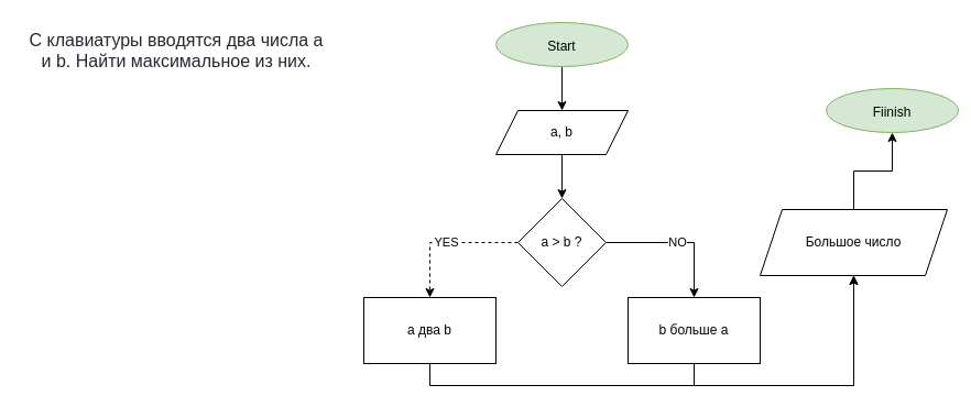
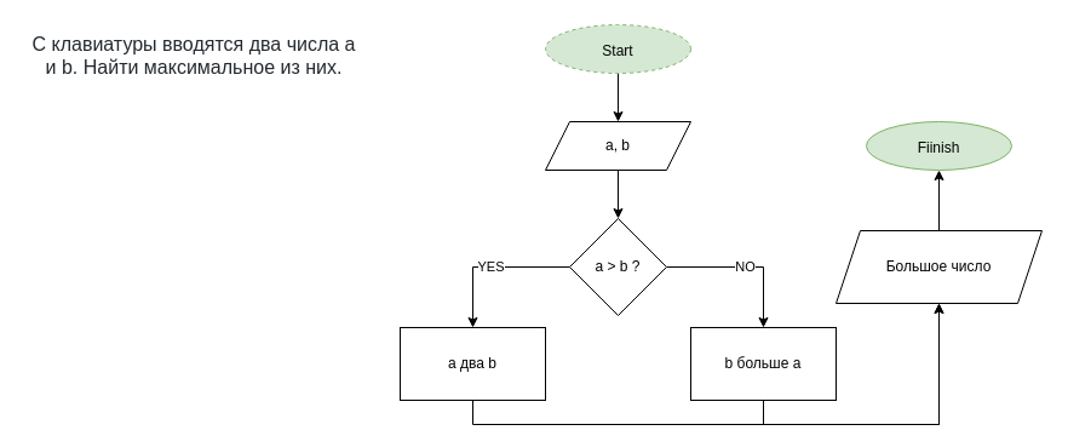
- <mxCell id="4" value="&lt;font style=&quot;font-size: 12px;&quot;&gt;Start&lt;/font&gt;" style="ellipse;whiteSpace=wrap;html=1;fontSize=16;fillColor=#d5e8d4;strokeColor=#82b366;" vertex="1" parent="1"><mxGeometry x="450" width="120" height="40" as="geometry" y="20" /></mxCell>
+ <mxCell id="4" value="&lt;font style=&quot;font-size: 12px;&quot;&gt;Start&lt;/font&gt;" style="ellipse;whiteSpace=wrap;html=1;fontSize=16;fillColor=#d5e8d4;strokeColor=#82b366;dashed=1;" vertex="1" parent="1"><mxGeometry x="450" width="120" height="40" as="geometry" y="20" /></mxCell>
- <mxCell id="16" value="&lt;font style=&quot;font-size: 12px;&quot;&gt;Fiinish&lt;/font&gt;" style="ellipse;whiteSpace=wrap;html=1;fontSize=16;fillColor=#d5e8d4;strokeColor=#82b366;" vertex="1" parent="1"><mxGeometry x="750" y="80" width="120" height="40" as="geometry" /></mxCell>
+ <mxCell id="16" value="&lt;font style=&quot;font-size: 12px;&quot;&gt;Fiinish&lt;/font&gt;" style="ellipse;whiteSpace=wrap;html=1;fontSize=16;fillColor=#d5e8d4;strokeColor=#82b366;" vertex="1" parent="1"><mxGeometry x="715" y="100" width="120" height="40" as="geometry" /></mxCell>
- <mxCell id="7" value="YES" style="edgeStyle=orthogonalEdgeStyle;rounded=0;orthogonalLoop=1;jettySize=auto;html=1;exitX=0;exitY=0.5;exitDx=0;exitDy=0;entryX=0.5;entryY=0;entryDx=0;entryDy=0;dashed=1;" edge="1" parent="1" source="9" target="13"><mxGeometry relative="1" as="geometry" /></mxCell>
+ <mxCell id="7" value="YES" style="edgeStyle=orthogonalEdgeStyle;rounded=0;orthogonalLoop=1;jettySize=auto;html=1;exitX=0;exitY=0.5;exitDx=0;exitDy=0;entryX=0.5;entryY=0;entryDx=0;entryDy=0;" edge="1" parent="1" source="9" target="13"><mxGeometry relative="1" as="geometry" /></mxCell>
